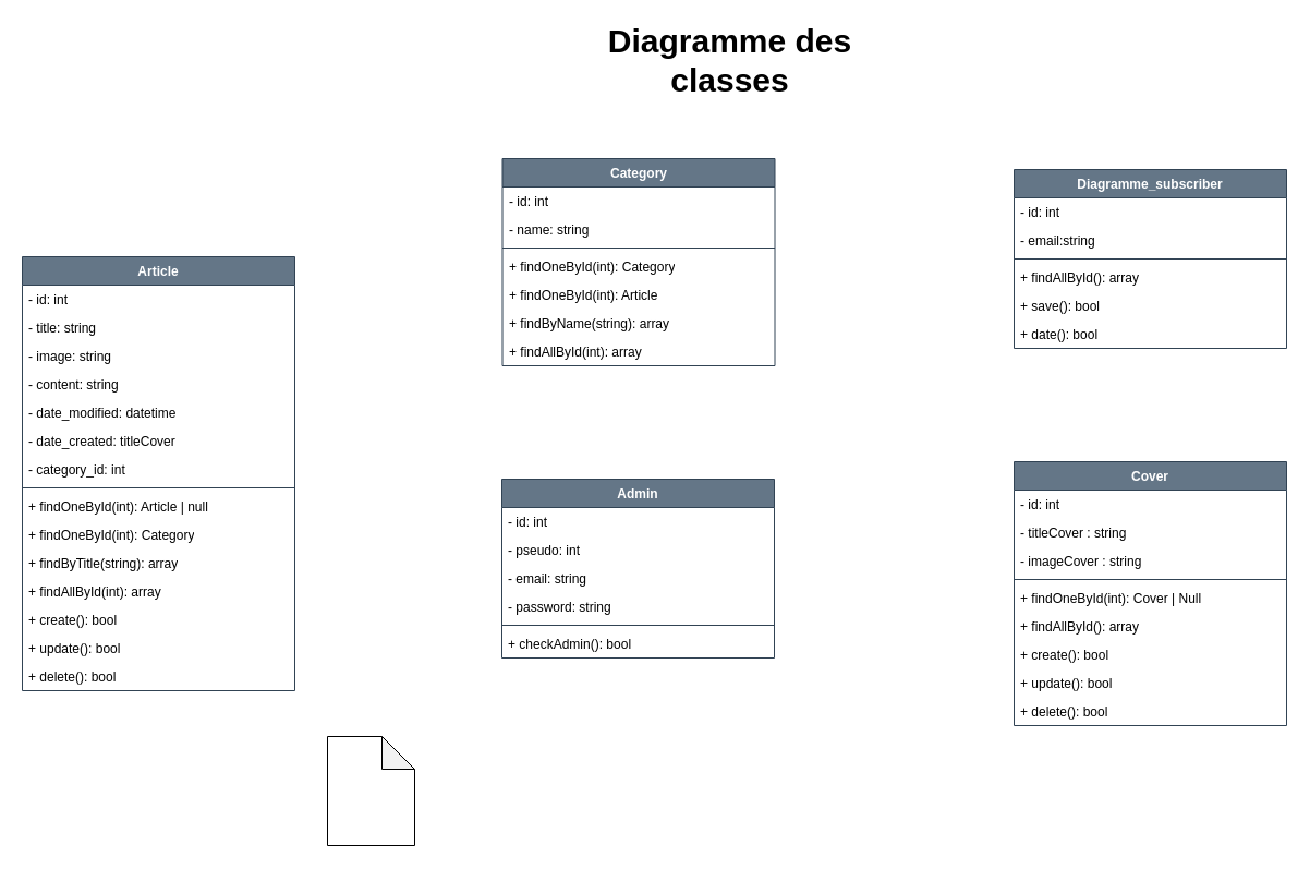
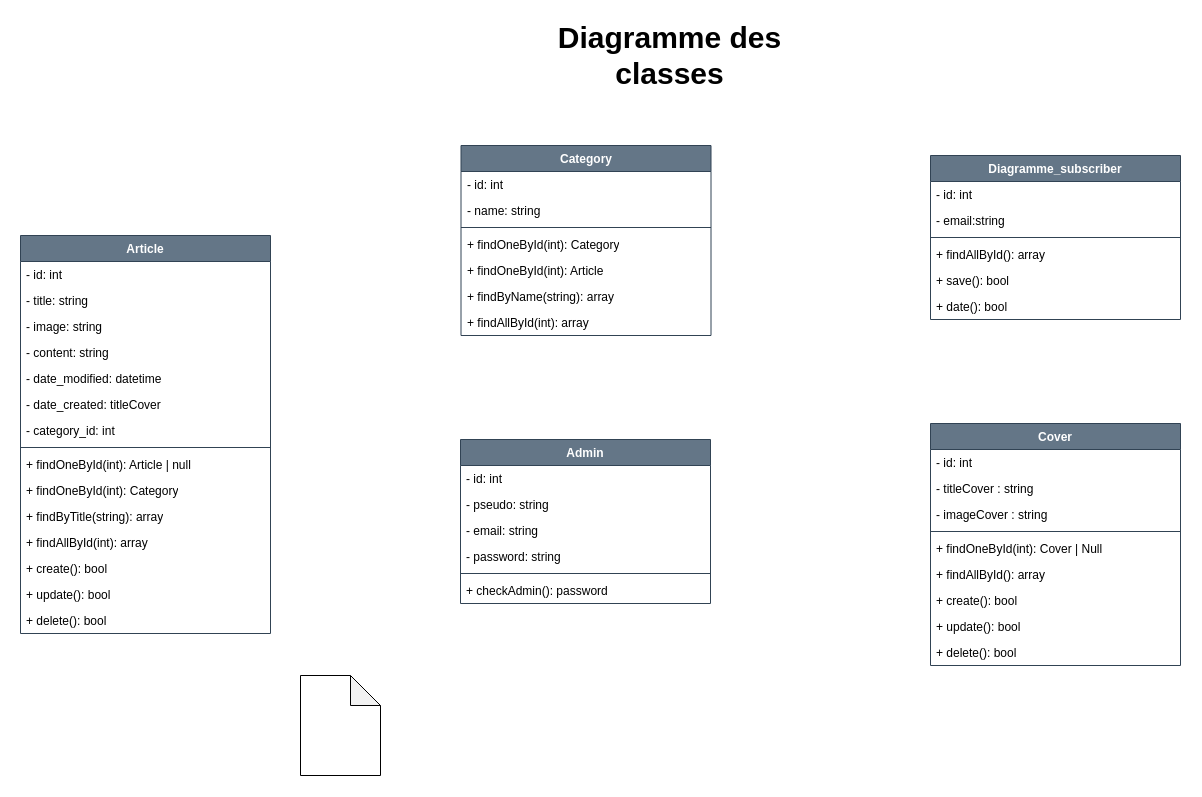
- <mxCell id="5" value="- pseudo: int" style="text;strokeColor=none;fillColor=none;align=left;verticalAlign=top;spacingLeft=4;spacingRight=4;overflow=hidden;rotatable=0;points=[[0,0.5],[1,0.5]];portConstraint=eastwest;whiteSpace=wrap;html=1;" parent="3" vertex="1"><mxGeometry y="52" width="250" height="26" as="geometry" /></mxCell>
+ <mxCell id="5" value="- pseudo: string" style="text;strokeColor=none;fillColor=none;align=left;verticalAlign=top;spacingLeft=4;spacingRight=4;overflow=hidden;rotatable=0;points=[[0,0.5],[1,0.5]];portConstraint=eastwest;whiteSpace=wrap;html=1;" parent="3" vertex="1"><mxGeometry y="52" width="250" height="26" as="geometry" /></mxCell>
- <mxCell id="9" value="+ checkAdmin(): bool" style="text;strokeColor=none;fillColor=none;align=left;verticalAlign=top;spacingLeft=4;spacingRight=4;overflow=hidden;rotatable=0;points=[[0,0.5],[1,0.5]];portConstraint=eastwest;whiteSpace=wrap;html=1;" parent="3" vertex="1"><mxGeometry y="138" width="250" height="26" as="geometry" /></mxCell>
+ <mxCell id="9" value="+ checkAdmin(): password" style="text;strokeColor=none;fillColor=none;align=left;verticalAlign=top;spacingLeft=4;spacingRight=4;overflow=hidden;rotatable=0;points=[[0,0.5],[1,0.5]];portConstraint=eastwest;whiteSpace=wrap;html=1;" parent="3" vertex="1"><mxGeometry y="138" width="250" height="26" as="geometry" /></mxCell>
